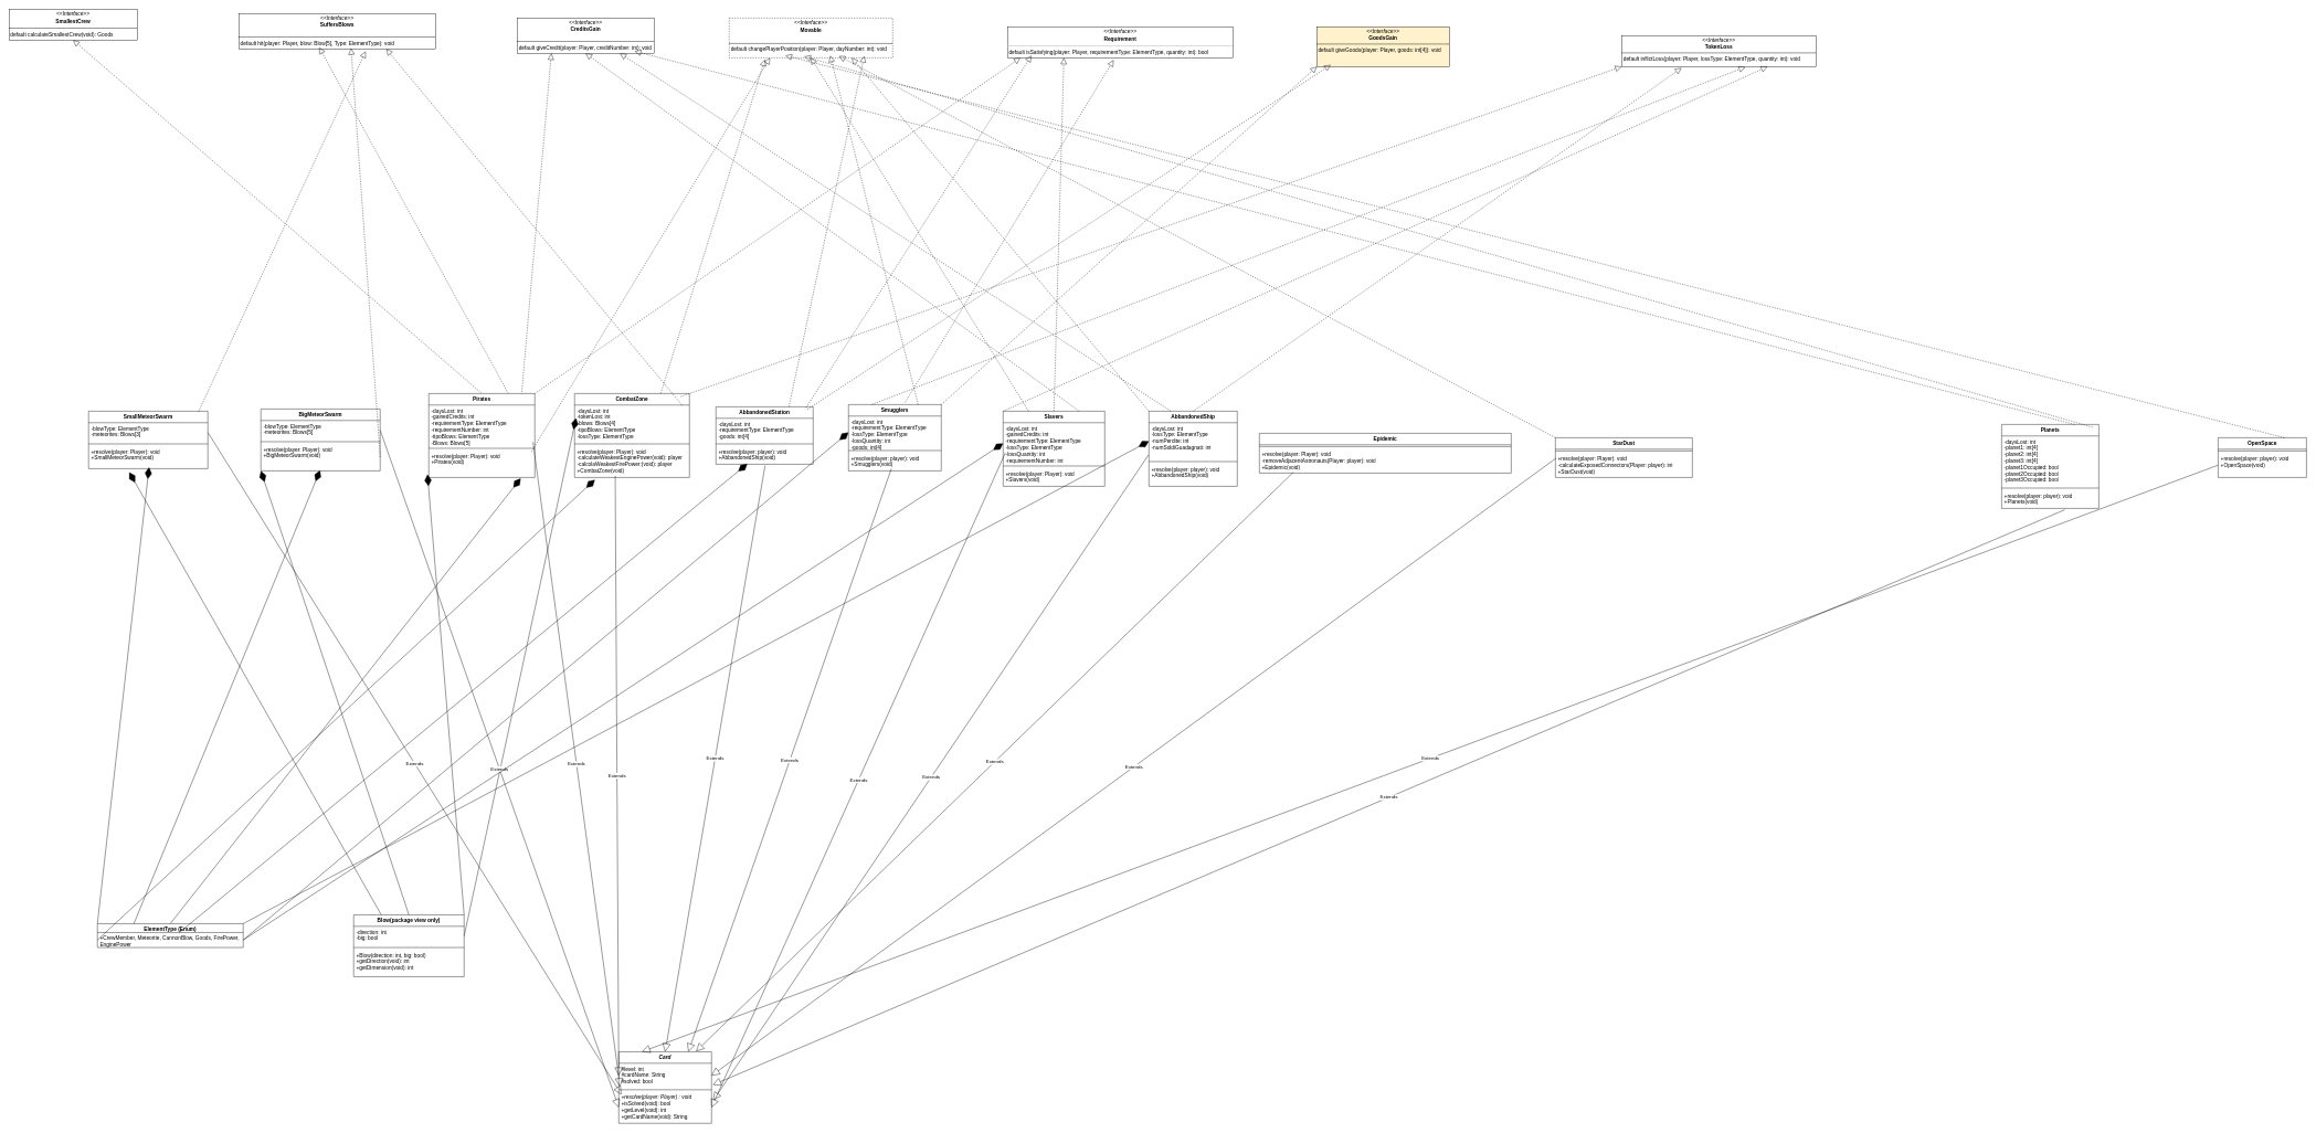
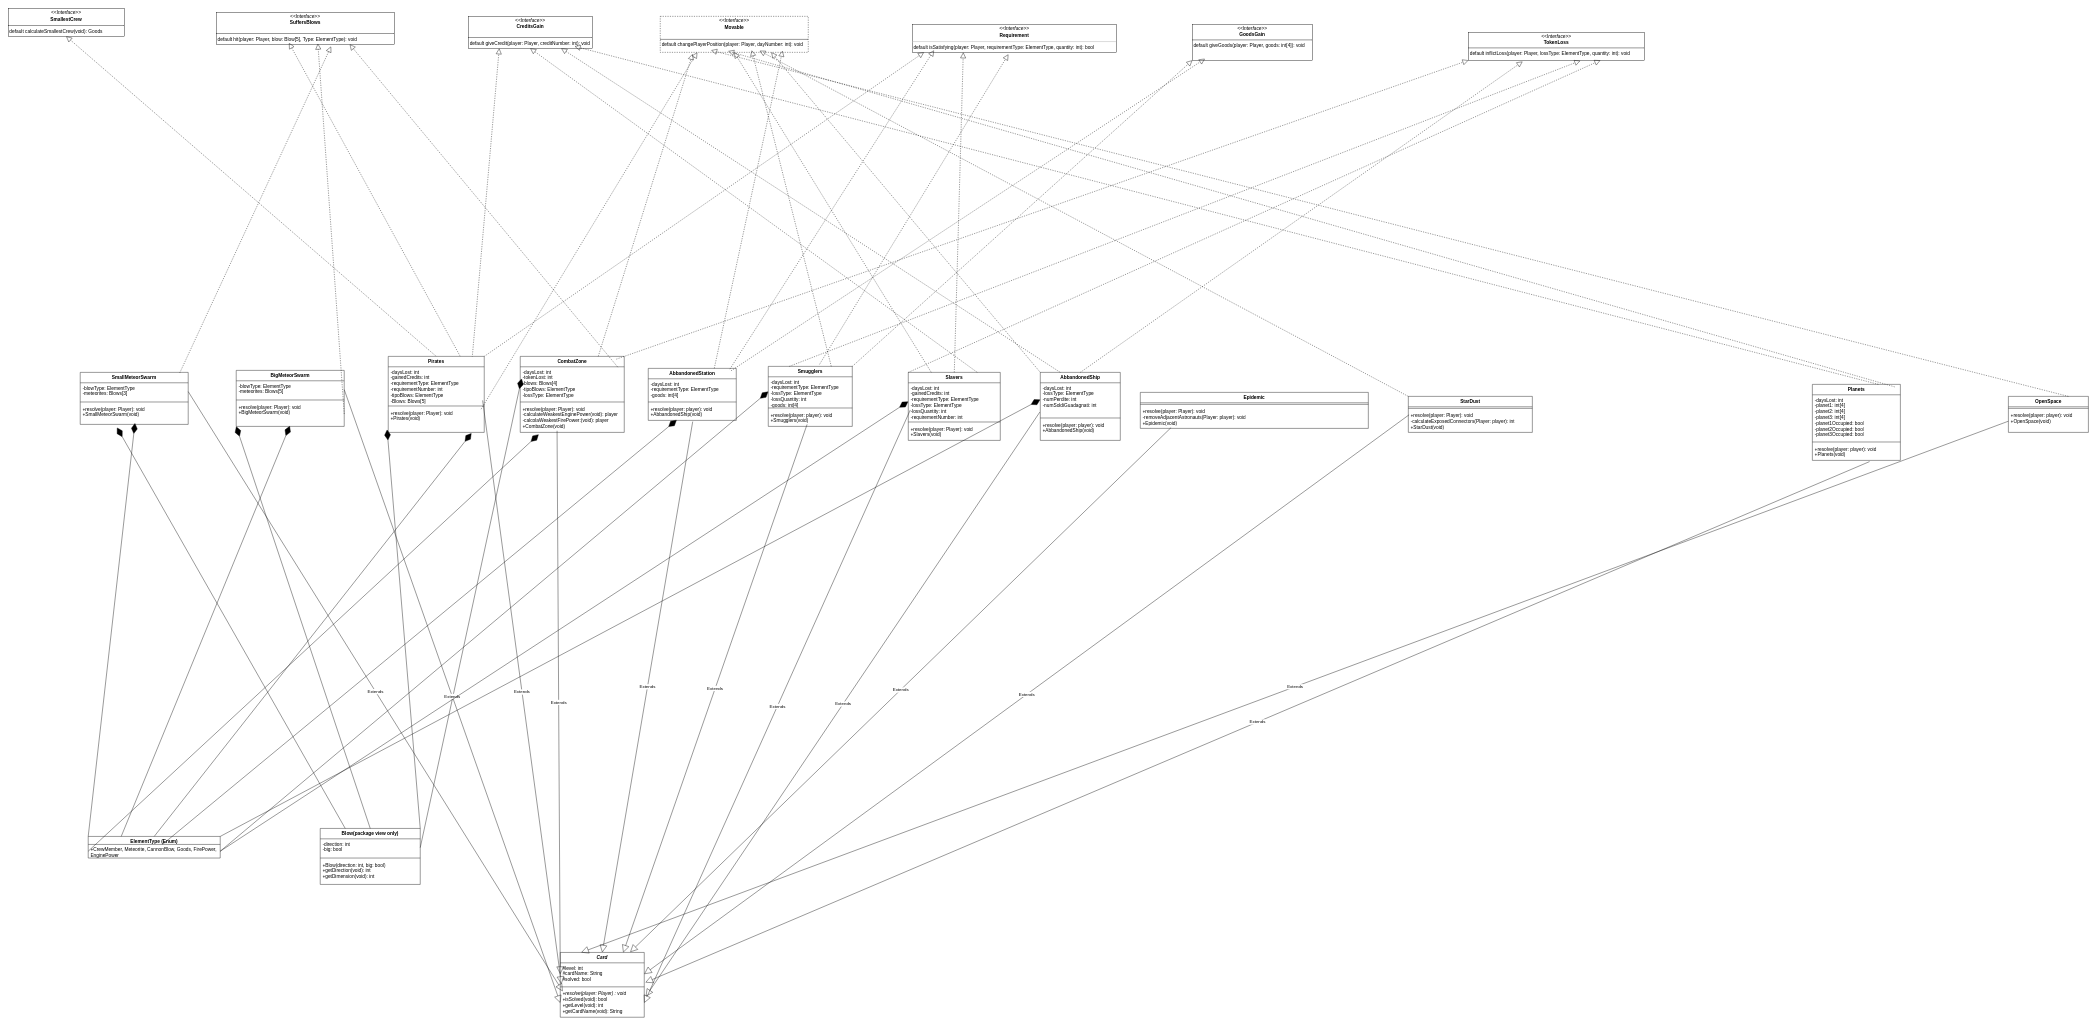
- <mxCell id="5" value="&lt;p style=&quot;margin:0px;margin-top:4px;text-align:center;&quot;&gt;&lt;i&gt;&amp;lt;&amp;lt;Interface&amp;gt;&amp;gt;&lt;/i&gt;&lt;br&gt;&lt;b&gt;GoodsGain&lt;/b&gt;&lt;/p&gt;&lt;hr size=&quot;1&quot; style=&quot;border-style:solid;&quot;&gt;&lt;div&gt;&amp;nbsp;default giveGoods(player: Player, goods: int[4]): void&lt;/div&gt;" style="verticalAlign=top;align=left;overflow=fill;html=1;whiteSpace=wrap;fillColor=#fff2cc;" parent="1" vertex="1"><mxGeometry x="2980" y="60" width="300" height="90" as="geometry" /></mxCell>
+ <mxCell id="5" value="&lt;p style=&quot;margin:0px;margin-top:4px;text-align:center;&quot;&gt;&lt;i&gt;&amp;lt;&amp;lt;Interface&amp;gt;&amp;gt;&lt;/i&gt;&lt;br&gt;&lt;b&gt;GoodsGain&lt;/b&gt;&lt;/p&gt;&lt;hr size=&quot;1&quot; style=&quot;border-style:solid;&quot;&gt;&lt;div&gt;&amp;nbsp;default giveGoods(player: Player, goods: int[4]): void&lt;/div&gt;" style="verticalAlign=top;align=left;overflow=fill;html=1;whiteSpace=wrap;" parent="1" vertex="1"><mxGeometry x="2980" y="60" width="300" height="90" as="geometry" /></mxCell>
